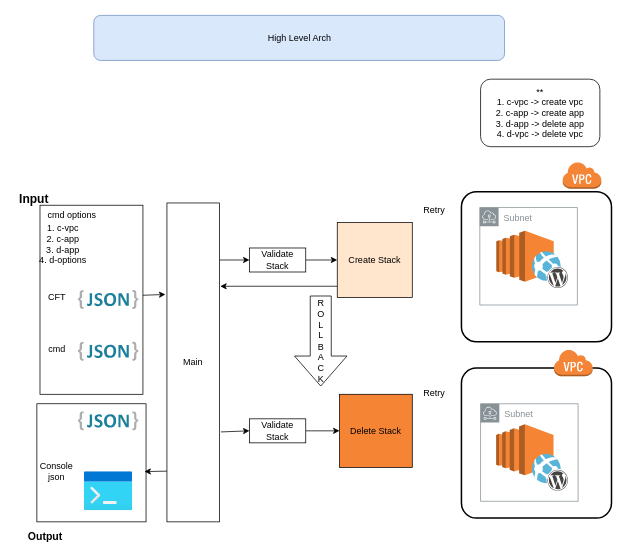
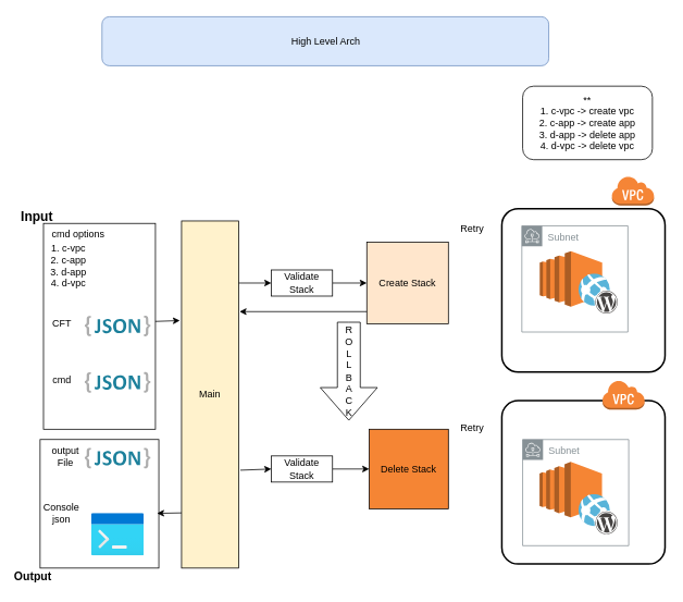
- <mxCell id="9" value="1. c-vpc&lt;br&gt;2. c-app&lt;br&gt;3. d-app&lt;br&gt;4. d-options" style="text;html=1;align=center;verticalAlign=middle;resizable=0;points=[];autosize=1;" vertex="1" parent="1"><mxGeometry x="52.8" y="295" width="60" height="60" as="geometry" /></mxCell>
+ <mxCell id="9" value="1. c-vpc&lt;br&gt;2. c-app&lt;br&gt;3. d-app&lt;br&gt;4. d-vpc" style="text;html=1;align=center;verticalAlign=middle;resizable=0;points=[];autosize=1;" vertex="1" parent="1"><mxGeometry x="52.8" y="295" width="60" height="60" as="geometry" /></mxCell>
- <mxCell id="11" value="Main" style="rounded=0;whiteSpace=wrap;html=1;" vertex="1" parent="1"><mxGeometry x="222" y="270" width="70" height="425" as="geometry" /></mxCell>
+ <mxCell id="11" value="Main" style="rounded=0;whiteSpace=wrap;html=1;fillColor=#fff2cc;" vertex="1" parent="1"><mxGeometry x="222" y="270" width="70" height="425" as="geometry" /></mxCell>
+ <mxCell id="30" value="output File" style="text;html=1;strokeColor=none;fillColor=none;align=center;verticalAlign=middle;whiteSpace=wrap;rounded=0;" vertex="1" parent="1"><mxGeometry x="59.5" y="548.6" width="40" height="20" as="geometry" /></mxCell>
- <mxCell id="28" value="&lt;font style=&quot;font-size: 14px&quot;&gt;&lt;b&gt;Output&lt;/b&gt;&lt;/font&gt;" style="text;html=1;strokeColor=none;fillColor=none;align=center;verticalAlign=middle;whiteSpace=wrap;rounded=0;" vertex="1" parent="1"><mxGeometry x="40" y="705" width="40" height="20" as="geometry" /></mxCell>
+ <mxCell id="28" value="&lt;font style=&quot;font-size: 14px&quot;&gt;&lt;b&gt;Output&lt;/b&gt;&lt;/font&gt;" style="text;html=1;strokeColor=none;fillColor=none;align=center;verticalAlign=middle;whiteSpace=wrap;rounded=0;" vertex="1" parent="1"><mxGeometry x="20" y="695" width="40" height="20" as="geometry" /></mxCell>
